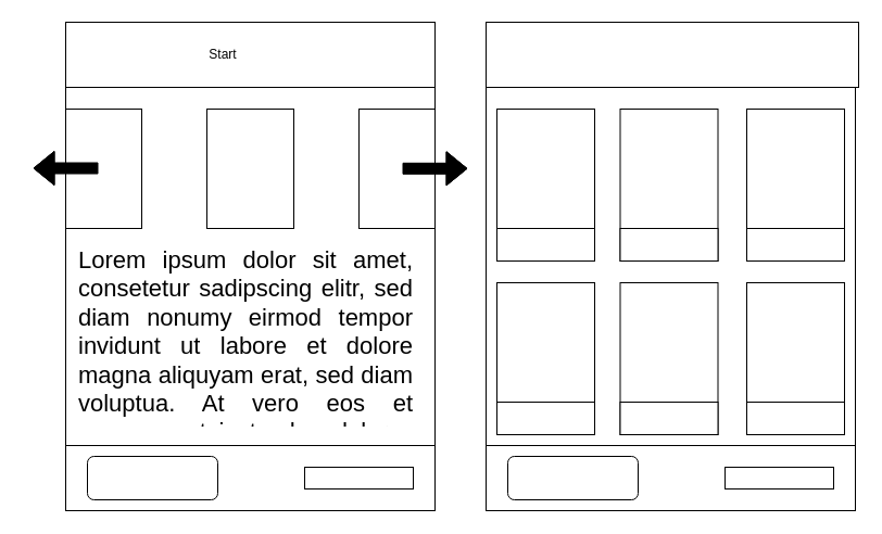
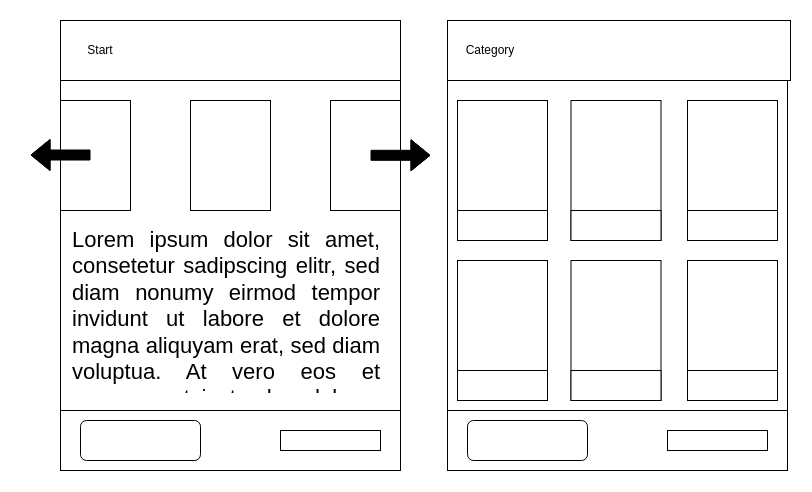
- <mxCell id="31" value="Start" style="text;html=1;align=center;verticalAlign=middle;whiteSpace=wrap;rounded=0;" vertex="1" parent="1"><mxGeometry x="175" y="35" width="60" height="30" as="geometry" /></mxCell>
+ <mxCell id="31" value="Start" style="text;html=1;align=center;verticalAlign=middle;whiteSpace=wrap;rounded=0;" vertex="1" parent="1"><mxGeometry x="70" y="35" width="60" height="30" as="geometry" /></mxCell>
+ <mxCell id="18" value="Category" style="text;html=1;align=center;verticalAlign=middle;whiteSpace=wrap;rounded=0;" vertex="1" parent="1"><mxGeometry x="460" y="35" width="60" height="30" as="geometry" /></mxCell>
